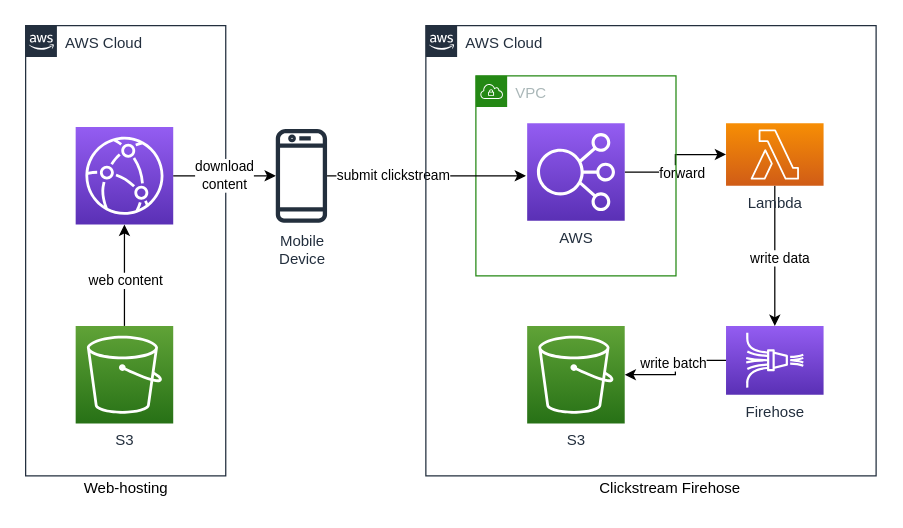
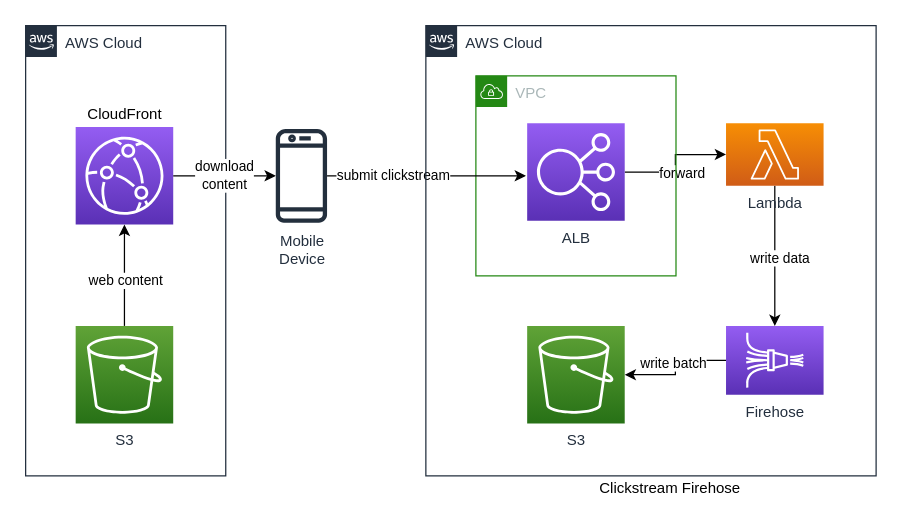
+ <mxCell id="14" value="CloudFront" style="text;html=1;align=center;verticalAlign=middle;resizable=0;points=[];autosize=1;strokeColor=none;fillColor=none;" vertex="1" parent="12"><mxGeometry x="44" y="61" width="70" height="20" as="geometry" /></mxCell>
- <mxCell id="22" value="AWS" style="sketch=0;points=[[0,0,0],[0.25,0,0],[0.5,0,0],[0.75,0,0],[1,0,0],[0,1,0],[0.25,1,0],[0.5,1,0],[0.75,1,0],[1,1,0],[0,0.25,0],[0,0.5,0],[0,0.75,0],[1,0.25,0],[1,0.5,0],[1,0.75,0]];outlineConnect=0;fontColor=#232F3E;gradientColor=#945DF2;gradientDirection=north;fillColor=#5A30B5;strokeColor=#ffffff;dashed=0;verticalLabelPosition=bottom;verticalAlign=top;align=center;html=1;fontSize=12;fontStyle=0;aspect=fixed;shape=mxgraph.aws4.resourceIcon;resIcon=mxgraph.aws4.elastic_load_balancing;" vertex="1" parent="1"><mxGeometry x="421" y="98" width="78" height="78" as="geometry" /></mxCell>
+ <mxCell id="22" value="ALB" style="sketch=0;points=[[0,0,0],[0.25,0,0],[0.5,0,0],[0.75,0,0],[1,0,0],[0,1,0],[0.25,1,0],[0.5,1,0],[0.75,1,0],[1,1,0],[0,0.25,0],[0,0.5,0],[0,0.75,0],[1,0.25,0],[1,0.5,0],[1,0.75,0]];outlineConnect=0;fontColor=#232F3E;gradientColor=#945DF2;gradientDirection=north;fillColor=#5A30B5;strokeColor=#ffffff;dashed=0;verticalLabelPosition=bottom;verticalAlign=top;align=center;html=1;fontSize=12;fontStyle=0;aspect=fixed;shape=mxgraph.aws4.resourceIcon;resIcon=mxgraph.aws4.elastic_load_balancing;" vertex="1" parent="1"><mxGeometry x="421" y="98" width="78" height="78" as="geometry" /></mxCell>
- <mxCell id="24" value="Web-hosting" style="text;html=1;align=center;verticalAlign=middle;resizable=0;points=[];autosize=1;strokeColor=none;fillColor=none;" vertex="1" parent="1"><mxGeometry x="60" y="380" width="80" height="20" as="geometry" /></mxCell>
